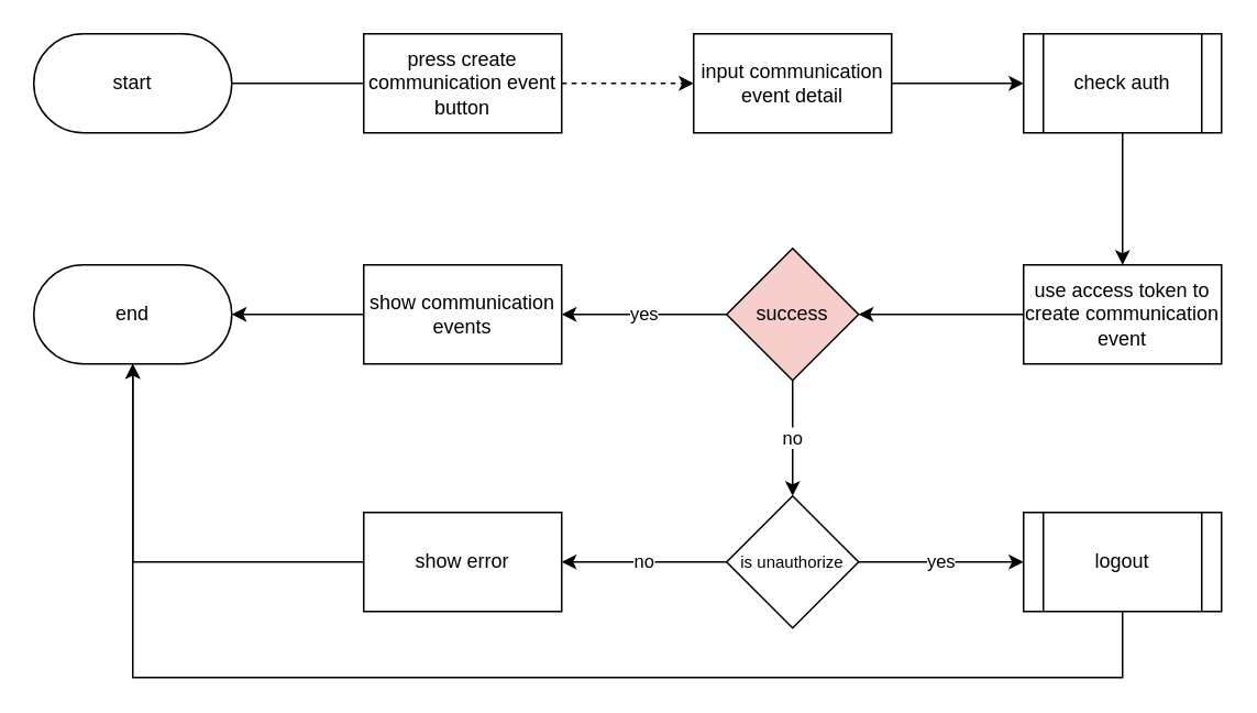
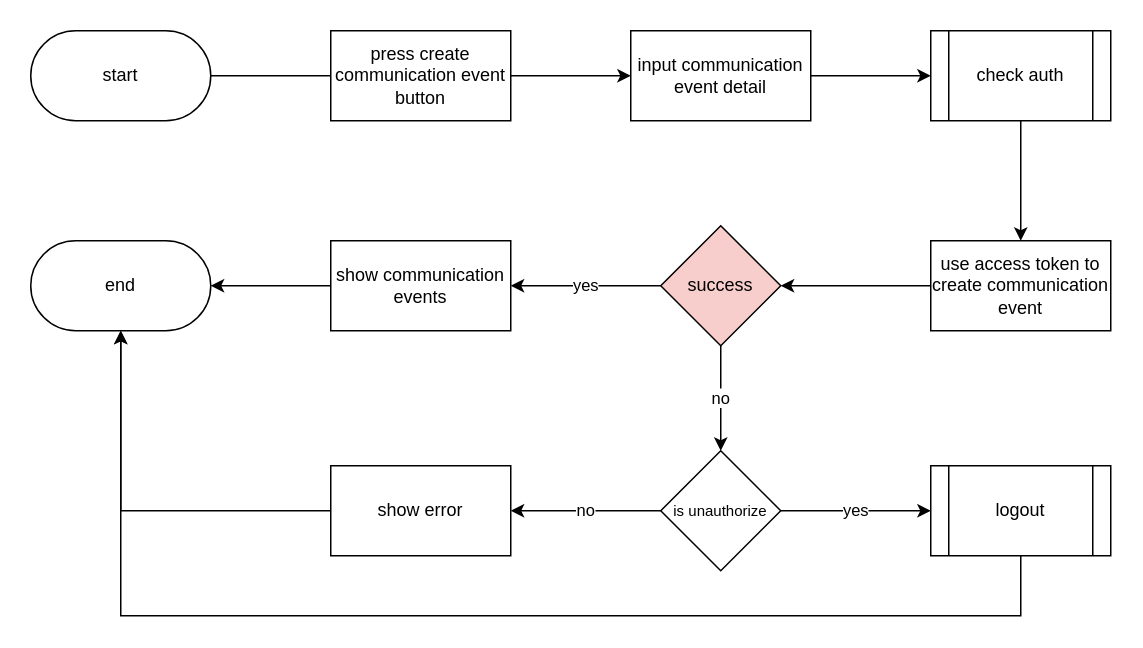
- <mxCell id="5" value="" style="edgeStyle=orthogonalEdgeStyle;rounded=0;orthogonalLoop=1;jettySize=auto;html=1;dashed=1;" parent="1" source="6" target="8" edge="1"><mxGeometry relative="1" as="geometry" /></mxCell>
+ <mxCell id="5" value="" style="edgeStyle=orthogonalEdgeStyle;rounded=0;orthogonalLoop=1;jettySize=auto;html=1;" parent="1" source="6" target="8" edge="1"><mxGeometry relative="1" as="geometry" /></mxCell>
